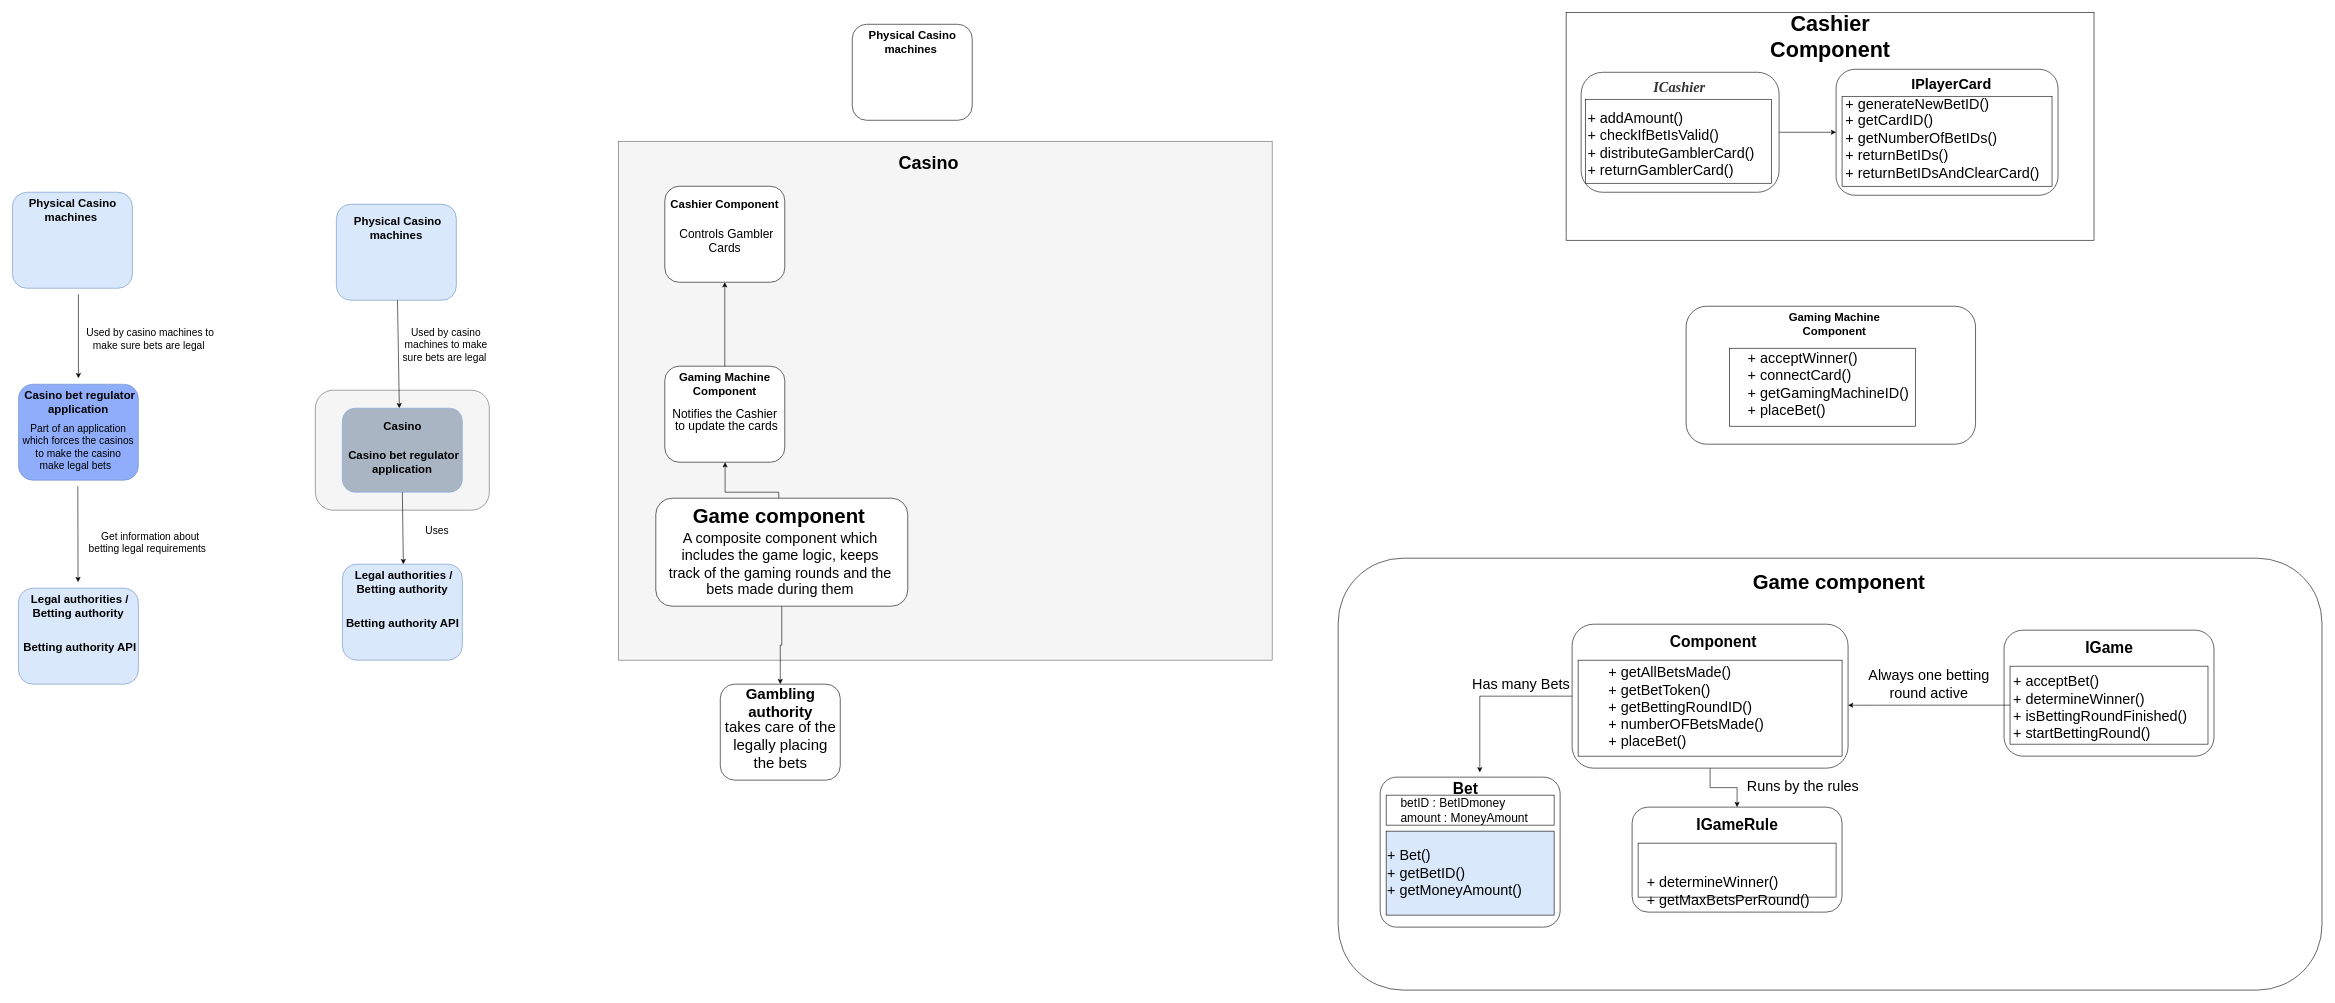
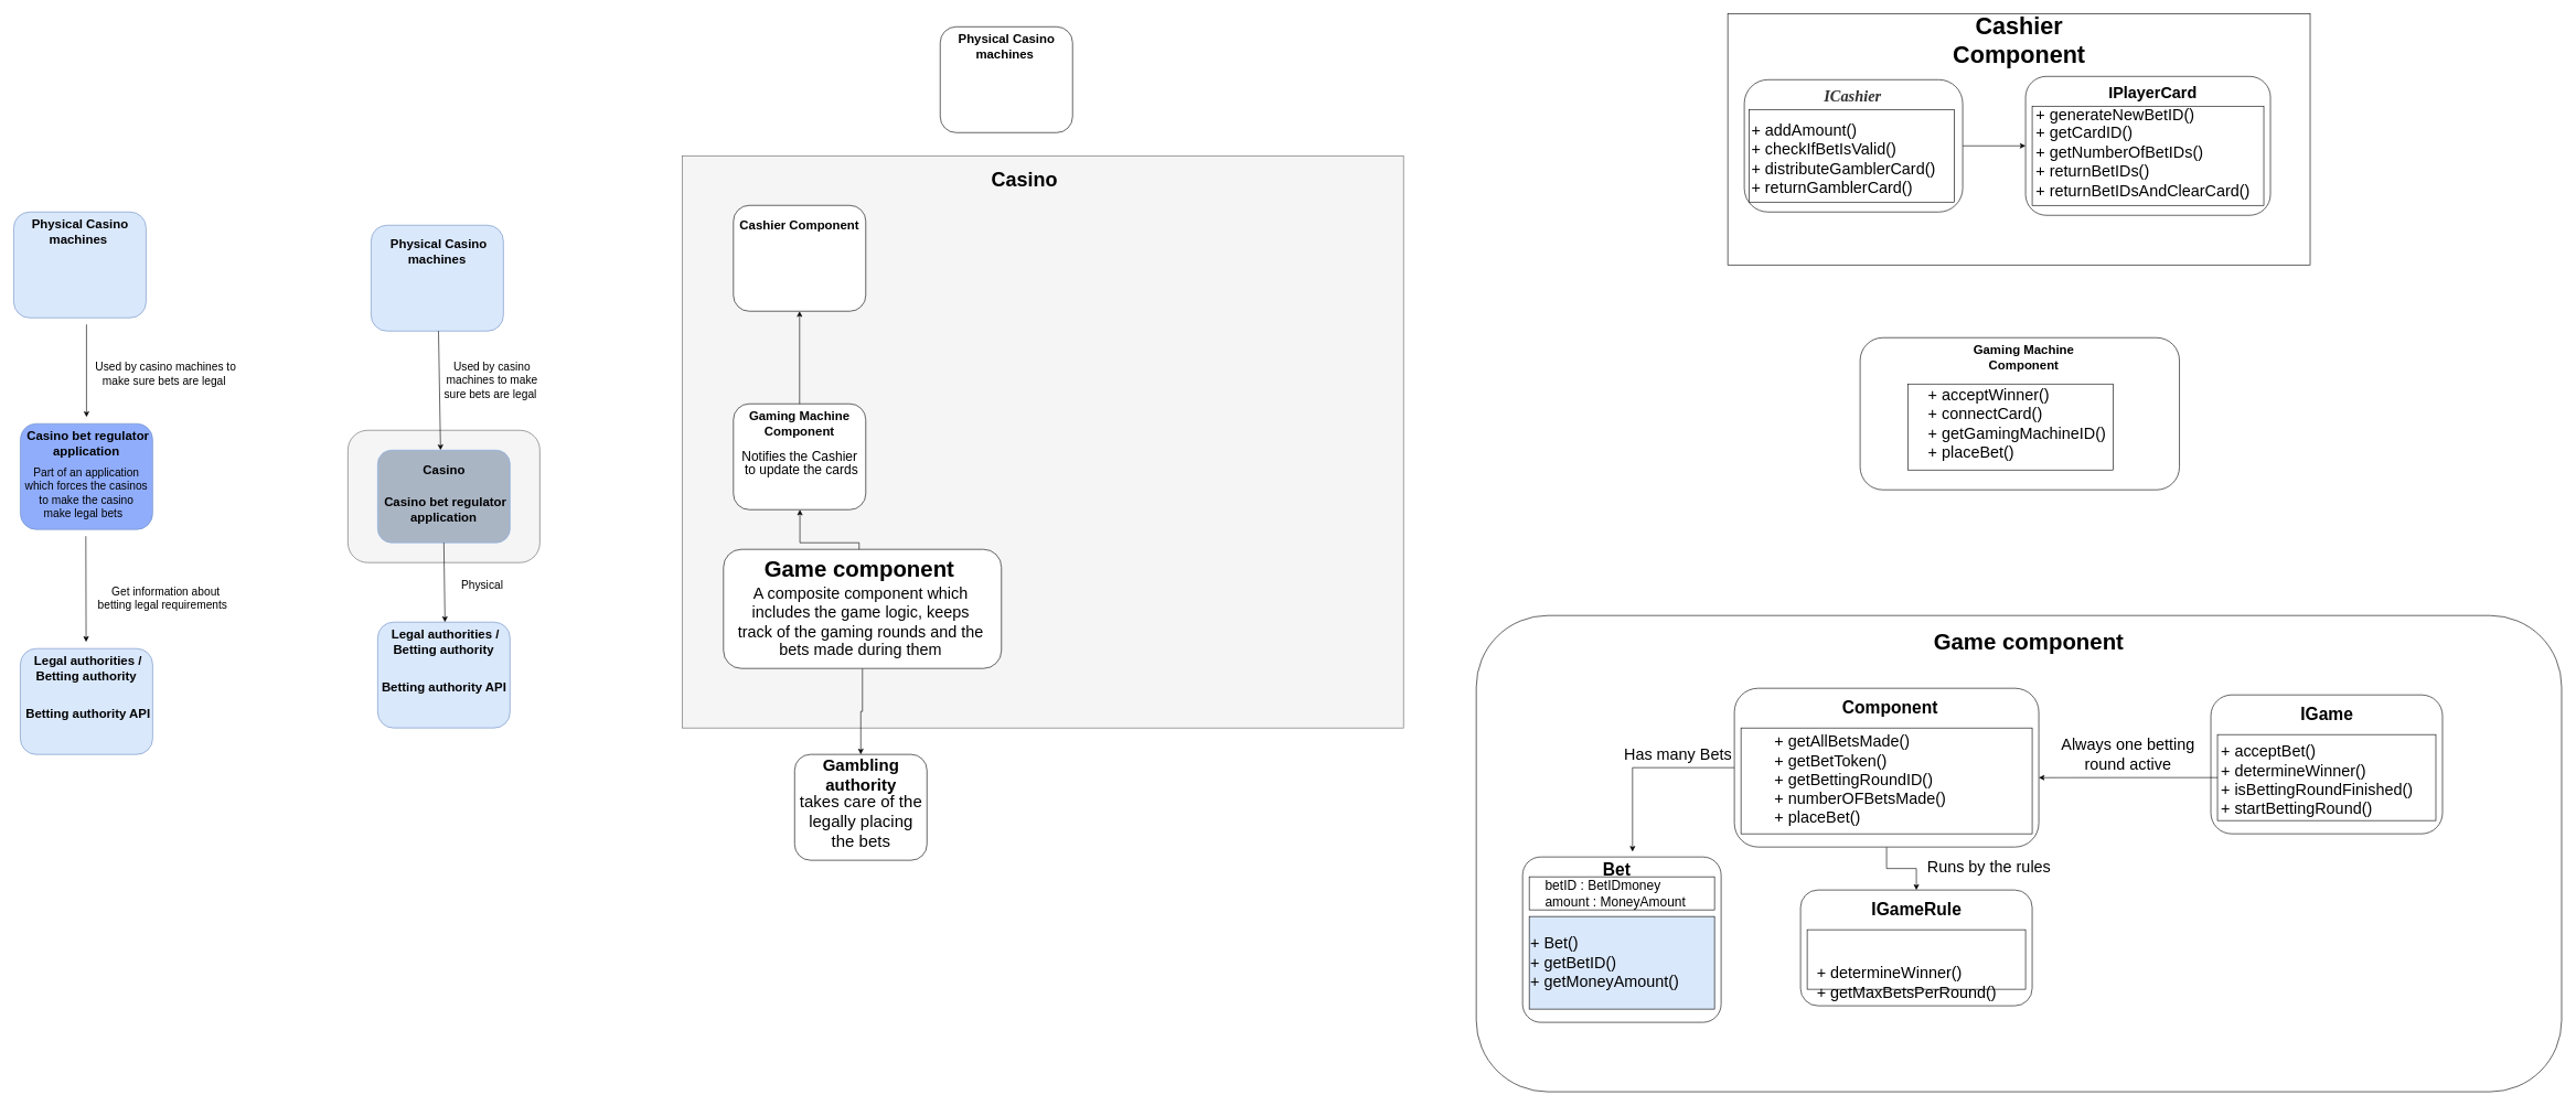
- <mxCell id="59" value="&lt;span style=&quot;font-size: 20px&quot;&gt;Controls Gambler &lt;br&gt;Cards&amp;nbsp;&lt;/span&gt;" style="text;html=1;align=center;verticalAlign=middle;resizable=0;points=[];autosize=1;" vertex="1" parent="1"><mxGeometry x="1125" y="380" width="170" height="40" as="geometry" /></mxCell>
- <mxCell id="28" value="&lt;span style=&quot;font-size: 17px&quot;&gt;Uses&amp;nbsp;&lt;/span&gt;" style="text;html=1;strokeColor=none;fillColor=none;align=center;verticalAlign=middle;whiteSpace=wrap;rounded=0;" parent="1" vertex="1"><mxGeometry x="657.5" y="850" width="145" height="70" as="geometry" /></mxCell>
+ <mxCell id="28" value="&lt;span style=&quot;font-size: 17px&quot;&gt;Physical&amp;nbsp;&lt;/span&gt;" style="text;html=1;strokeColor=none;fillColor=none;align=center;verticalAlign=middle;whiteSpace=wrap;rounded=0;" parent="1" vertex="1"><mxGeometry x="657.5" y="850" width="145" height="70" as="geometry" /></mxCell>
